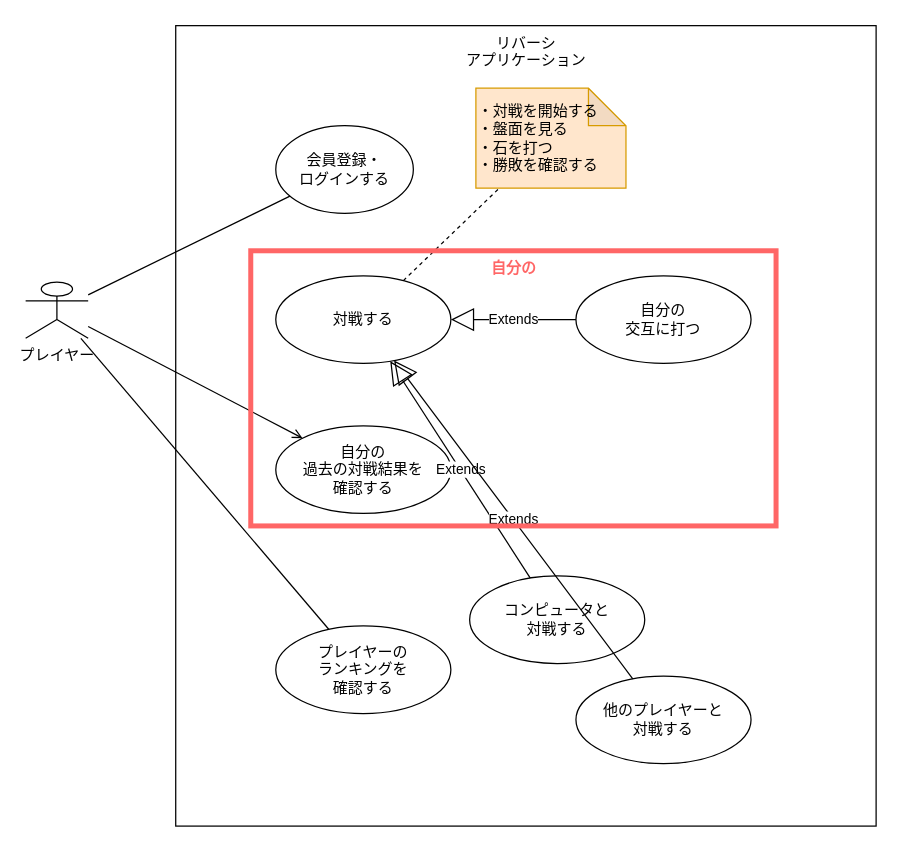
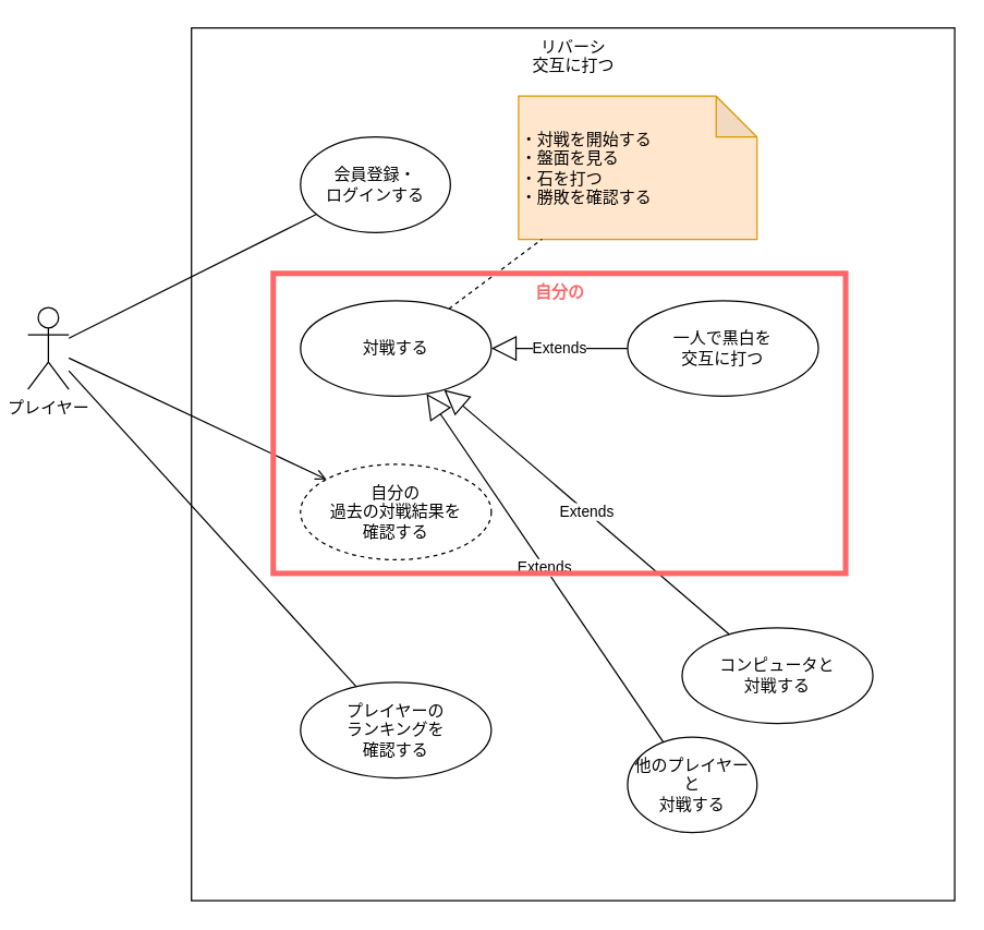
- <mxCell id="2" value="リバーシ&lt;br&gt;アプリケーション" style="html=1;fillColor=none;verticalAlign=top;" vertex="1" parent="1"><mxGeometry x="140" y="20" width="560" height="640" as="geometry" /></mxCell>
+ <mxCell id="2" value="リバーシ&lt;br&gt;交互に打つ" style="html=1;fillColor=none;verticalAlign=top;" vertex="1" parent="1"><mxGeometry x="140" y="20" width="560" height="640" as="geometry" /></mxCell>
- <mxCell id="5" value="・対戦を開始する&lt;br&gt;・盤面を見る&lt;br&gt;・石を打つ&lt;br&gt;・勝敗を確認する" style="shape=note;whiteSpace=wrap;html=1;backgroundOutline=1;darkOpacity=0.05;fillColor=#ffe6cc;strokeColor=#d79b00;align=left;" vertex="1" parent="1"><mxGeometry x="380" y="70" width="120" height="80" as="geometry" /></mxCell>
+ <mxCell id="5" value="・対戦を開始する&lt;br&gt;・盤面を見る&lt;br&gt;・石を打つ&lt;br&gt;・勝敗を確認する" style="shape=note;whiteSpace=wrap;html=1;backgroundOutline=1;darkOpacity=0.05;fillColor=#ffe6cc;strokeColor=#d79b00;align=left;" vertex="1" parent="1"><mxGeometry x="380" y="70" width="175" height="105" as="geometry" /></mxCell>
- <mxCell id="3" value="プレイヤー" style="shape=umlActor;verticalLabelPosition=bottom;verticalAlign=top;html=1;fillColor=default;" vertex="1" parent="1"><mxGeometry x="20" y="225" width="50" height="45" as="geometry" /></mxCell>
+ <mxCell id="3" value="プレイヤー" style="shape=umlActor;verticalLabelPosition=bottom;verticalAlign=top;html=1;fillColor=default;" vertex="1" parent="1"><mxGeometry x="20" y="225" width="30" height="60" as="geometry" /></mxCell>
- <mxCell id="9" value="自分の&lt;br&gt;交互に打つ" style="ellipse;whiteSpace=wrap;html=1;fillColor=default;" vertex="1" parent="1"><mxGeometry x="460" y="220" width="140" height="70" as="geometry" /></mxCell>
+ <mxCell id="9" value="一人で黒白を&lt;br&gt;交互に打つ" style="ellipse;whiteSpace=wrap;html=1;fillColor=default;" vertex="1" parent="1"><mxGeometry x="460" y="220" width="140" height="70" as="geometry" /></mxCell>
- <mxCell id="7" value="自分の&lt;br&gt;過去の対戦結果を&lt;br&gt;確認する" style="ellipse;whiteSpace=wrap;html=1;fillColor=default;" vertex="1" parent="1"><mxGeometry x="220" y="340" width="140" height="70" as="geometry" /></mxCell>
+ <mxCell id="7" value="自分の&lt;br&gt;過去の対戦結果を&lt;br&gt;確認する" style="ellipse;whiteSpace=wrap;html=1;fillColor=default;dashed=1;" vertex="1" parent="1"><mxGeometry x="220" y="340" width="140" height="70" as="geometry" /></mxCell>
- <mxCell id="10" value="コンピュータと&lt;br&gt;対戦する" style="ellipse;whiteSpace=wrap;html=1;fillColor=default;" vertex="1" parent="1"><mxGeometry x="375" y="460" width="140" height="70" as="geometry" /></mxCell>
+ <mxCell id="10" value="コンピュータと&lt;br&gt;対戦する" style="ellipse;whiteSpace=wrap;html=1;fillColor=default;" vertex="1" parent="1"><mxGeometry x="500" y="460" width="140" height="70" as="geometry" /></mxCell>
- <mxCell id="11" value="他のプレイヤーと&lt;br&gt;対戦する" style="ellipse;whiteSpace=wrap;html=1;fillColor=default;" vertex="1" parent="1"><mxGeometry x="460" y="540" width="140" height="70" as="geometry" /></mxCell>
+ <mxCell id="11" value="他のプレイヤーと&lt;br&gt;対戦する" style="ellipse;whiteSpace=wrap;html=1;fillColor=default;" vertex="1" parent="1"><mxGeometry x="460" y="540" width="95" height="70" as="geometry" /></mxCell>
